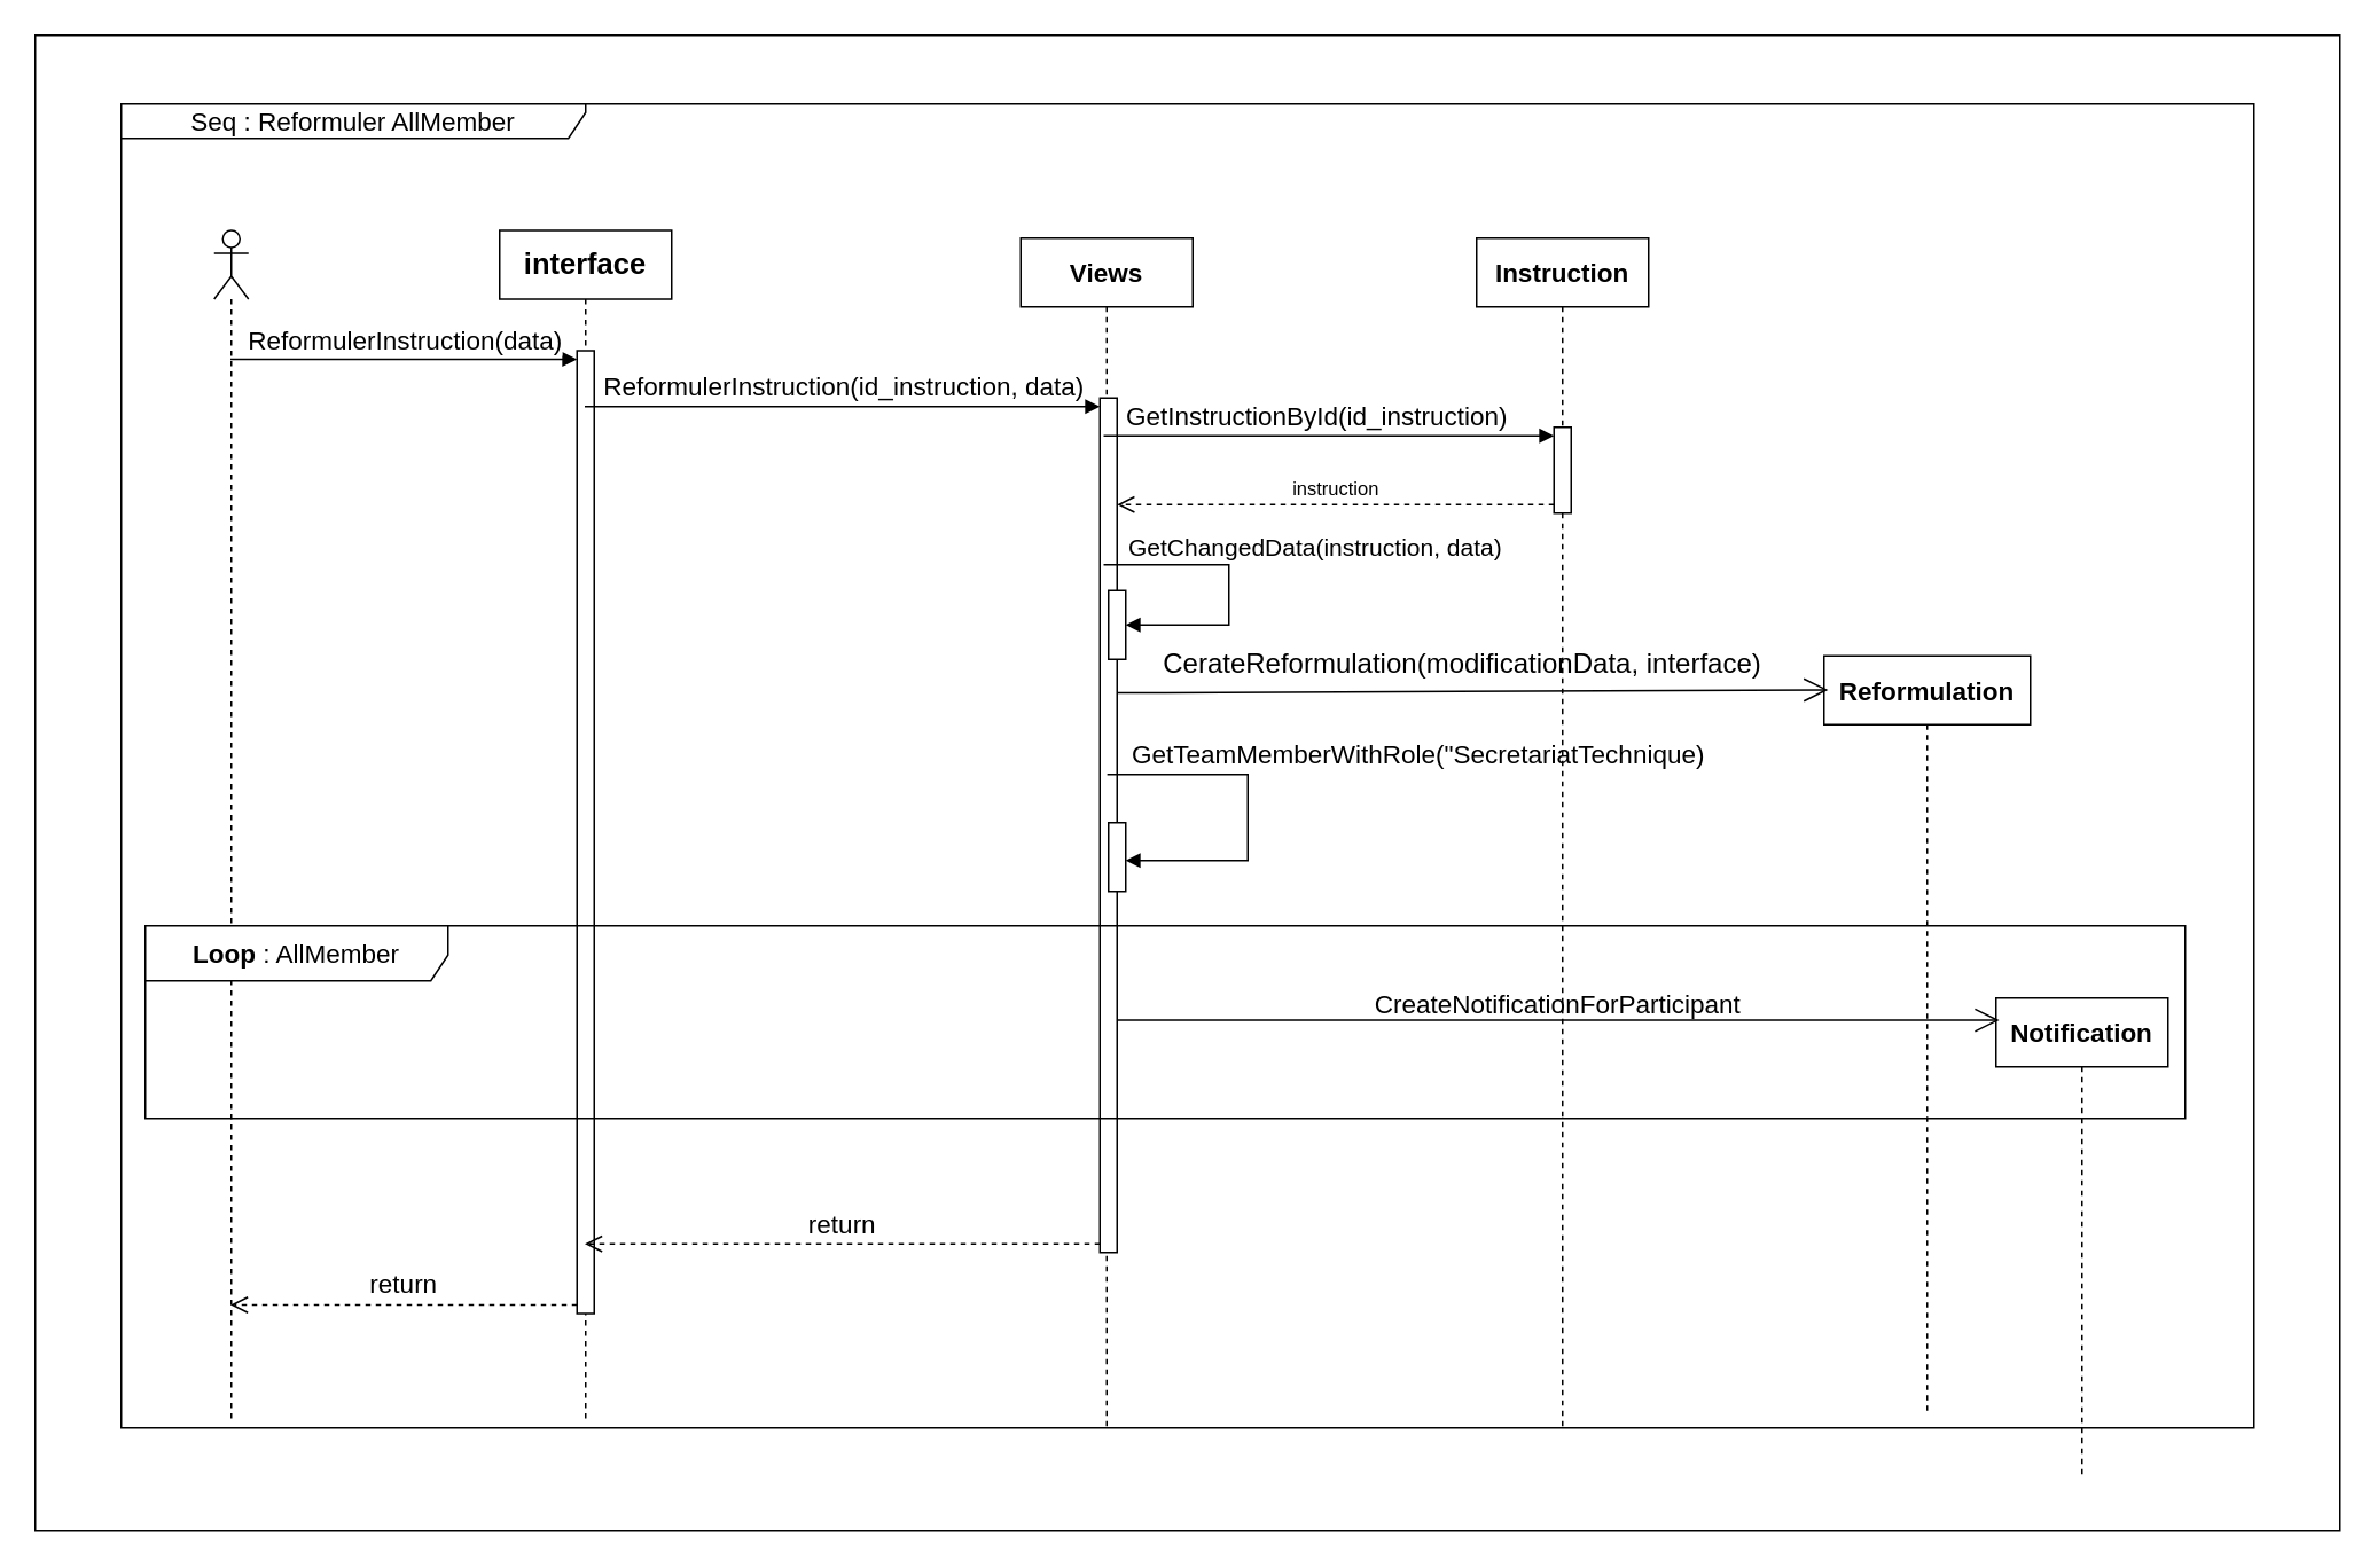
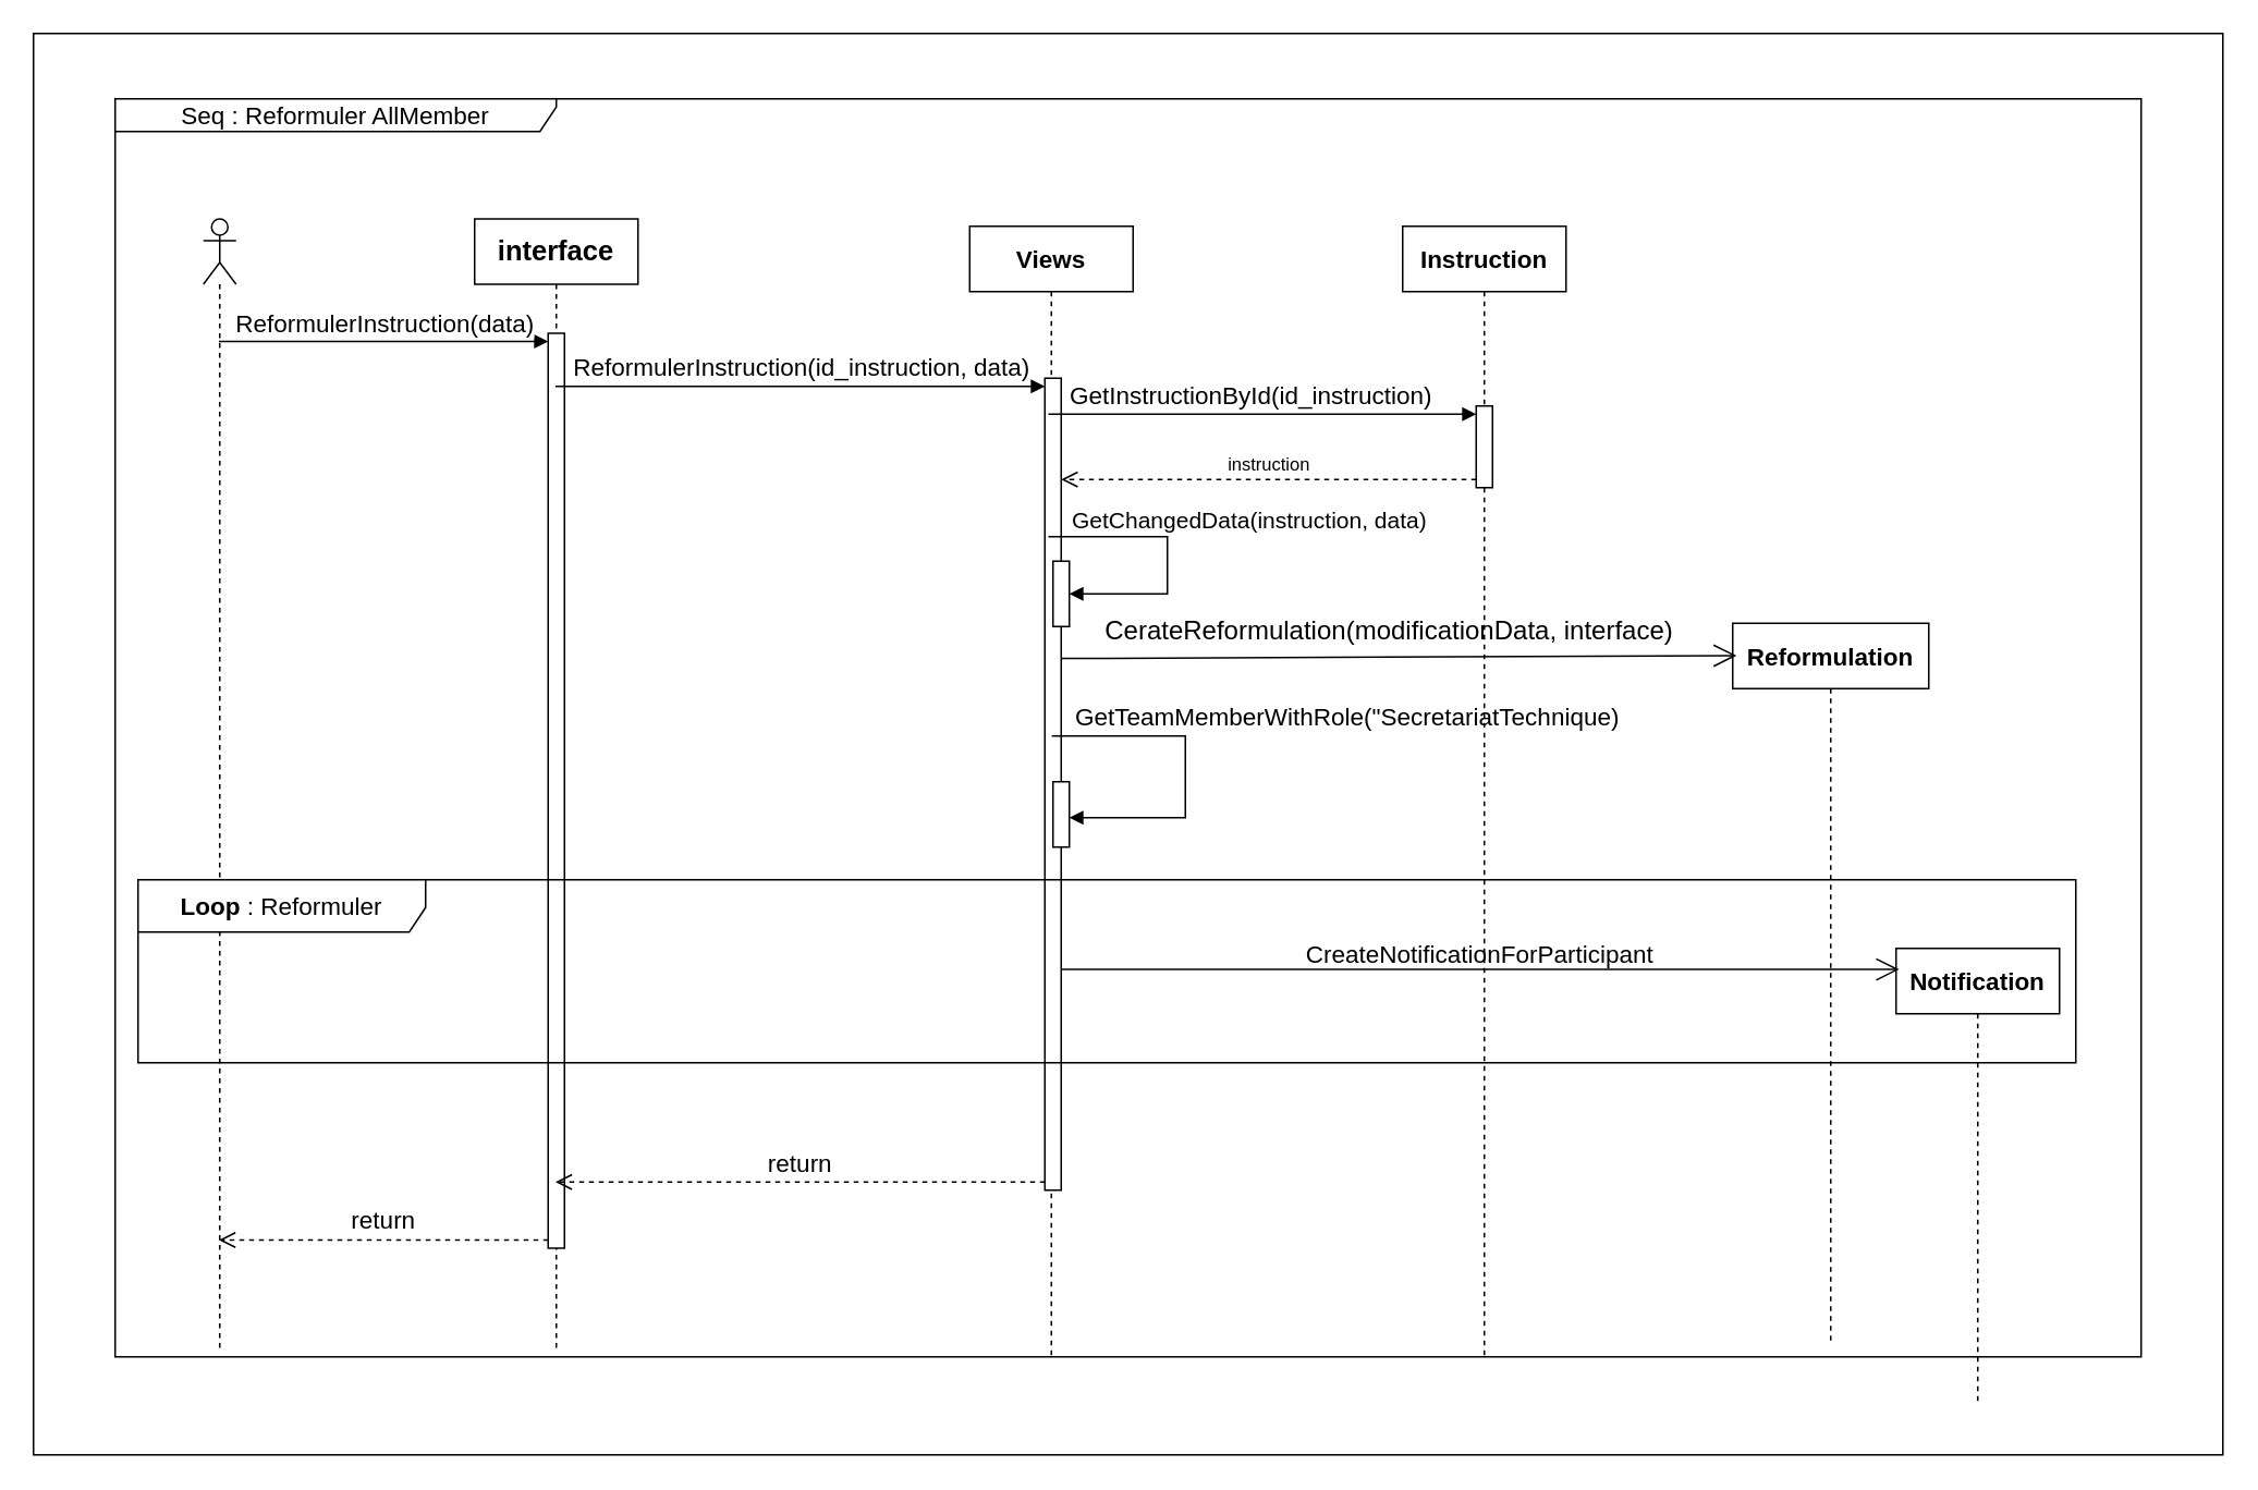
- <mxCell id="26" value="&lt;font style=&quot;font-size: 15px;&quot;&gt;&lt;b&gt;Loop &lt;/b&gt;: AllMember&lt;/font&gt;" style="shape=umlFrame;whiteSpace=wrap;html=1;pointerEvents=0;width=176;height=32;" parent="24" vertex="1"><mxGeometry x="14" y="478" width="1186" height="112" as="geometry" /></mxCell>
+ <mxCell id="26" value="&lt;font style=&quot;font-size: 15px;&quot;&gt;&lt;b&gt;Loop &lt;/b&gt;: Reformuler&lt;/font&gt;" style="shape=umlFrame;whiteSpace=wrap;html=1;pointerEvents=0;width=176;height=32;" parent="24" vertex="1"><mxGeometry x="14" y="478" width="1186" height="112" as="geometry" /></mxCell>
